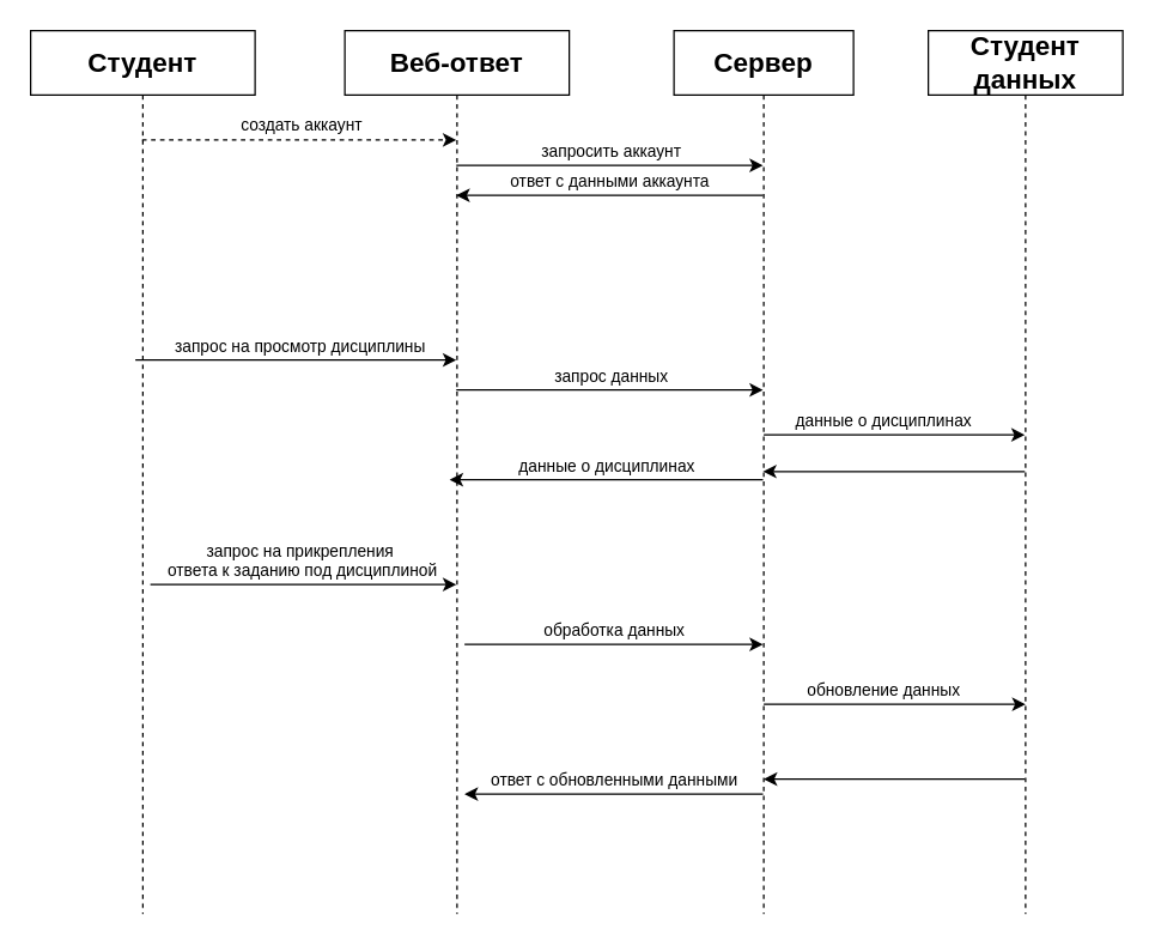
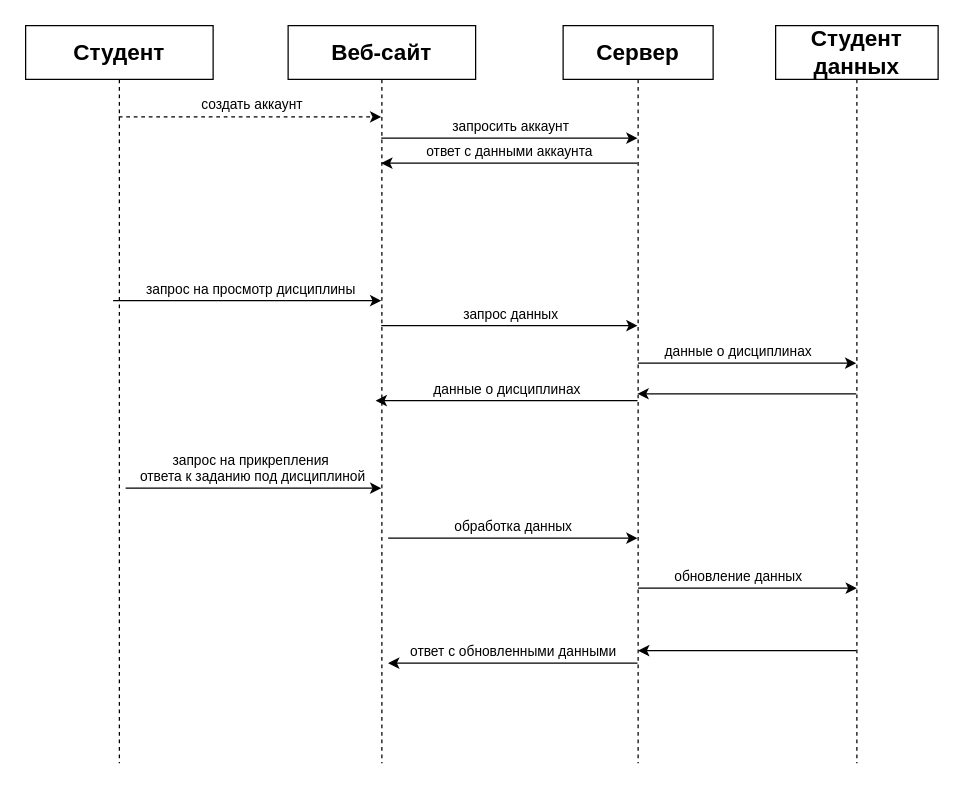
- <mxCell id="5" value="Веб-ответ" style="shape=umlLifeline;perimeter=lifelinePerimeter;whiteSpace=wrap;container=1;dropTarget=0;collapsible=0;recursiveResize=0;outlineConnect=0;portConstraint=eastwest;newEdgeStyle={&quot;edgeStyle&quot;:&quot;elbowEdgeStyle&quot;,&quot;elbow&quot;:&quot;vertical&quot;,&quot;curved&quot;:0,&quot;rounded&quot;:0};size=43;fontSize=18;fontStyle=1" parent="1" vertex="1"><mxGeometry x="230" y="20" width="150" height="590" as="geometry" /></mxCell>
+ <mxCell id="5" value="Веб-сайт" style="shape=umlLifeline;perimeter=lifelinePerimeter;whiteSpace=wrap;container=1;dropTarget=0;collapsible=0;recursiveResize=0;outlineConnect=0;portConstraint=eastwest;newEdgeStyle={&quot;edgeStyle&quot;:&quot;elbowEdgeStyle&quot;,&quot;elbow&quot;:&quot;vertical&quot;,&quot;curved&quot;:0,&quot;rounded&quot;:0};size=43;fontSize=18;fontStyle=1" parent="1" vertex="1"><mxGeometry x="230" y="20" width="150" height="590" as="geometry" /></mxCell>
